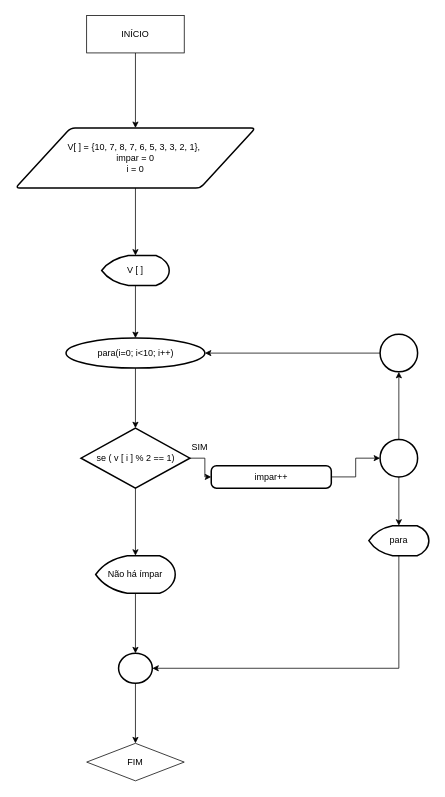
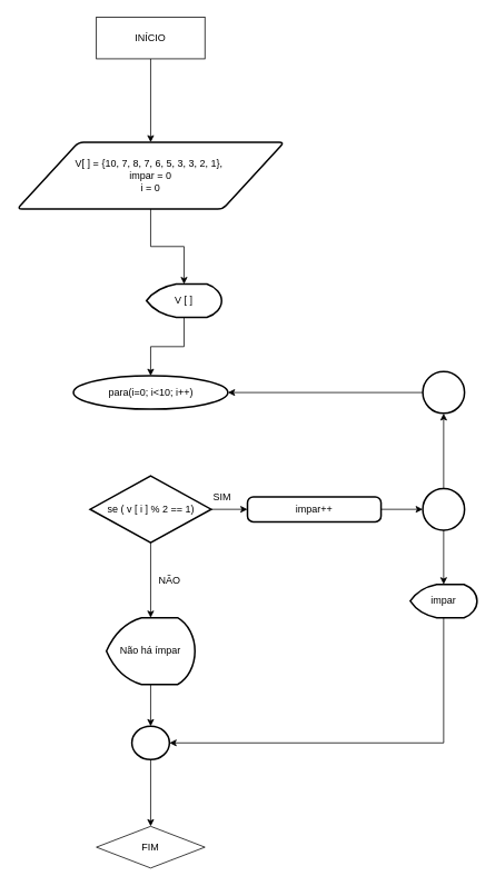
- <mxCell id="14" value="V [ ]" style="strokeWidth=2;html=1;shape=mxgraph.flowchart.display;whiteSpace=wrap;" parent="1" vertex="1"><mxGeometry x="135" y="340" width="90" height="40" as="geometry" /></mxCell>
+ <mxCell id="14" value="V [ ]" style="strokeWidth=2;html=1;shape=mxgraph.flowchart.display;whiteSpace=wrap;" parent="1" vertex="1"><mxGeometry x="175" y="340" width="90" height="40" as="geometry" /></mxCell>
- <mxCell id="6" value="" style="edgeStyle=orthogonalEdgeStyle;rounded=0;orthogonalLoop=1;jettySize=auto;html=1;" parent="1" source="7" target="10" edge="1"><mxGeometry relative="1" as="geometry" /></mxCell>
- <mxCell id="12" value="impar++" style="rounded=1;whiteSpace=wrap;html=1;absoluteArcSize=1;arcSize=14;strokeWidth=2;" parent="1" vertex="1"><mxGeometry x="281" y="620" width="160" height="30" as="geometry" /></mxCell>
+ <mxCell id="12" value="impar++" style="rounded=1;whiteSpace=wrap;html=1;absoluteArcSize=1;arcSize=14;strokeWidth=2;" parent="1" vertex="1"><mxGeometry x="296" y="595" width="160" height="30" as="geometry" /></mxCell>
+ <mxCell id="27" value="NÃO" style="text;html=1;align=center;verticalAlign=middle;whiteSpace=wrap;rounded=0;" vertex="1" parent="1"><mxGeometry x="173" y="680" width="60" height="30" as="geometry" /></mxCell>
- <mxCell id="24" value="para" style="strokeWidth=2;html=1;shape=mxgraph.flowchart.display;whiteSpace=wrap;" vertex="1" parent="1"><mxGeometry x="491" y="700" width="80" height="40" as="geometry" /></mxCell>
+ <mxCell id="24" value="impar" style="strokeWidth=2;html=1;shape=mxgraph.flowchart.display;whiteSpace=wrap;" vertex="1" parent="1"><mxGeometry x="491" y="700" width="80" height="40" as="geometry" /></mxCell>
- <mxCell id="26" value="Não há ímpar" style="strokeWidth=2;html=1;shape=mxgraph.flowchart.display;whiteSpace=wrap;" vertex="1" parent="1"><mxGeometry x="127" y="740" width="106" height="50" as="geometry" /></mxCell>
+ <mxCell id="26" value="Não há ímpar" style="strokeWidth=2;html=1;shape=mxgraph.flowchart.display;whiteSpace=wrap;" vertex="1" parent="1"><mxGeometry x="127" y="740" width="106" height="80" as="geometry" /></mxCell>
